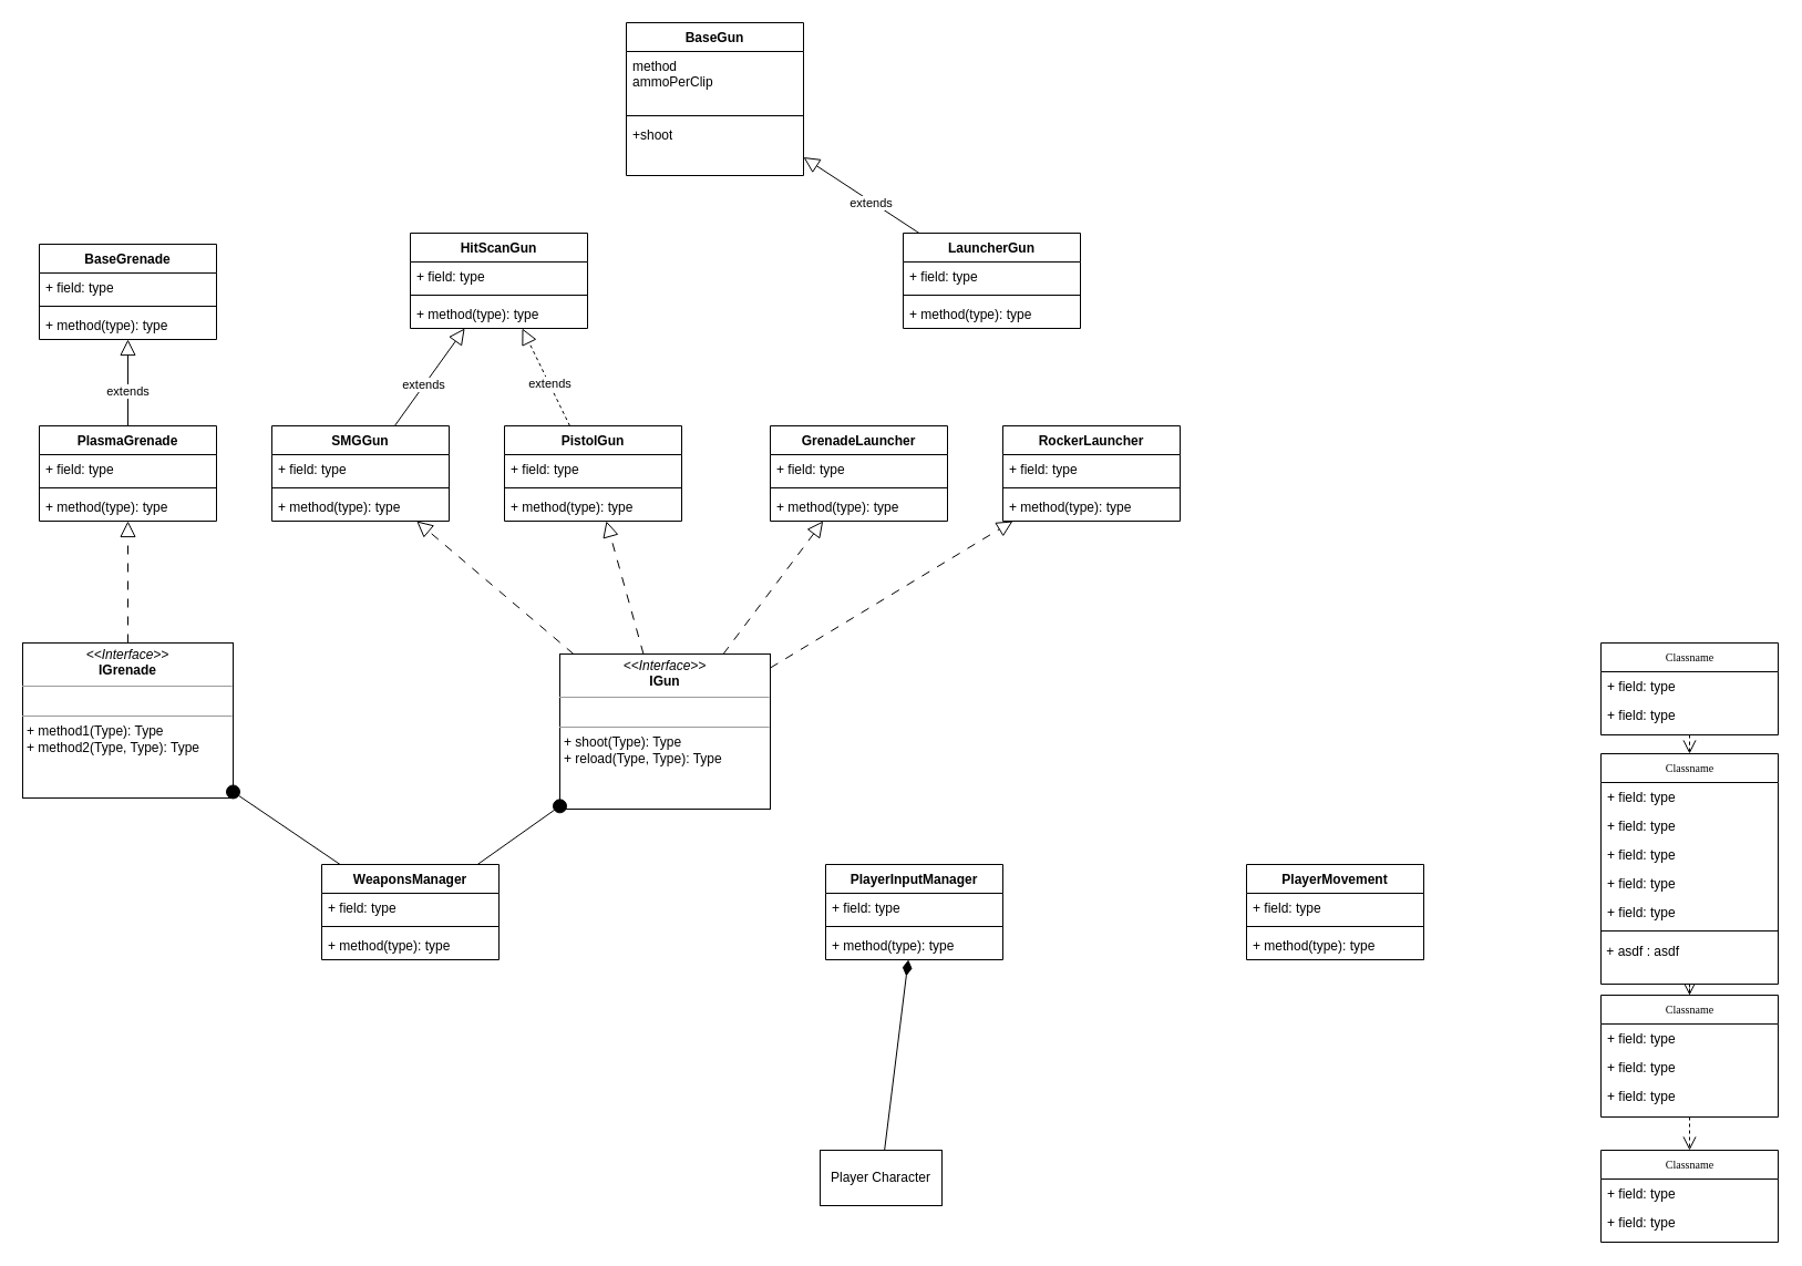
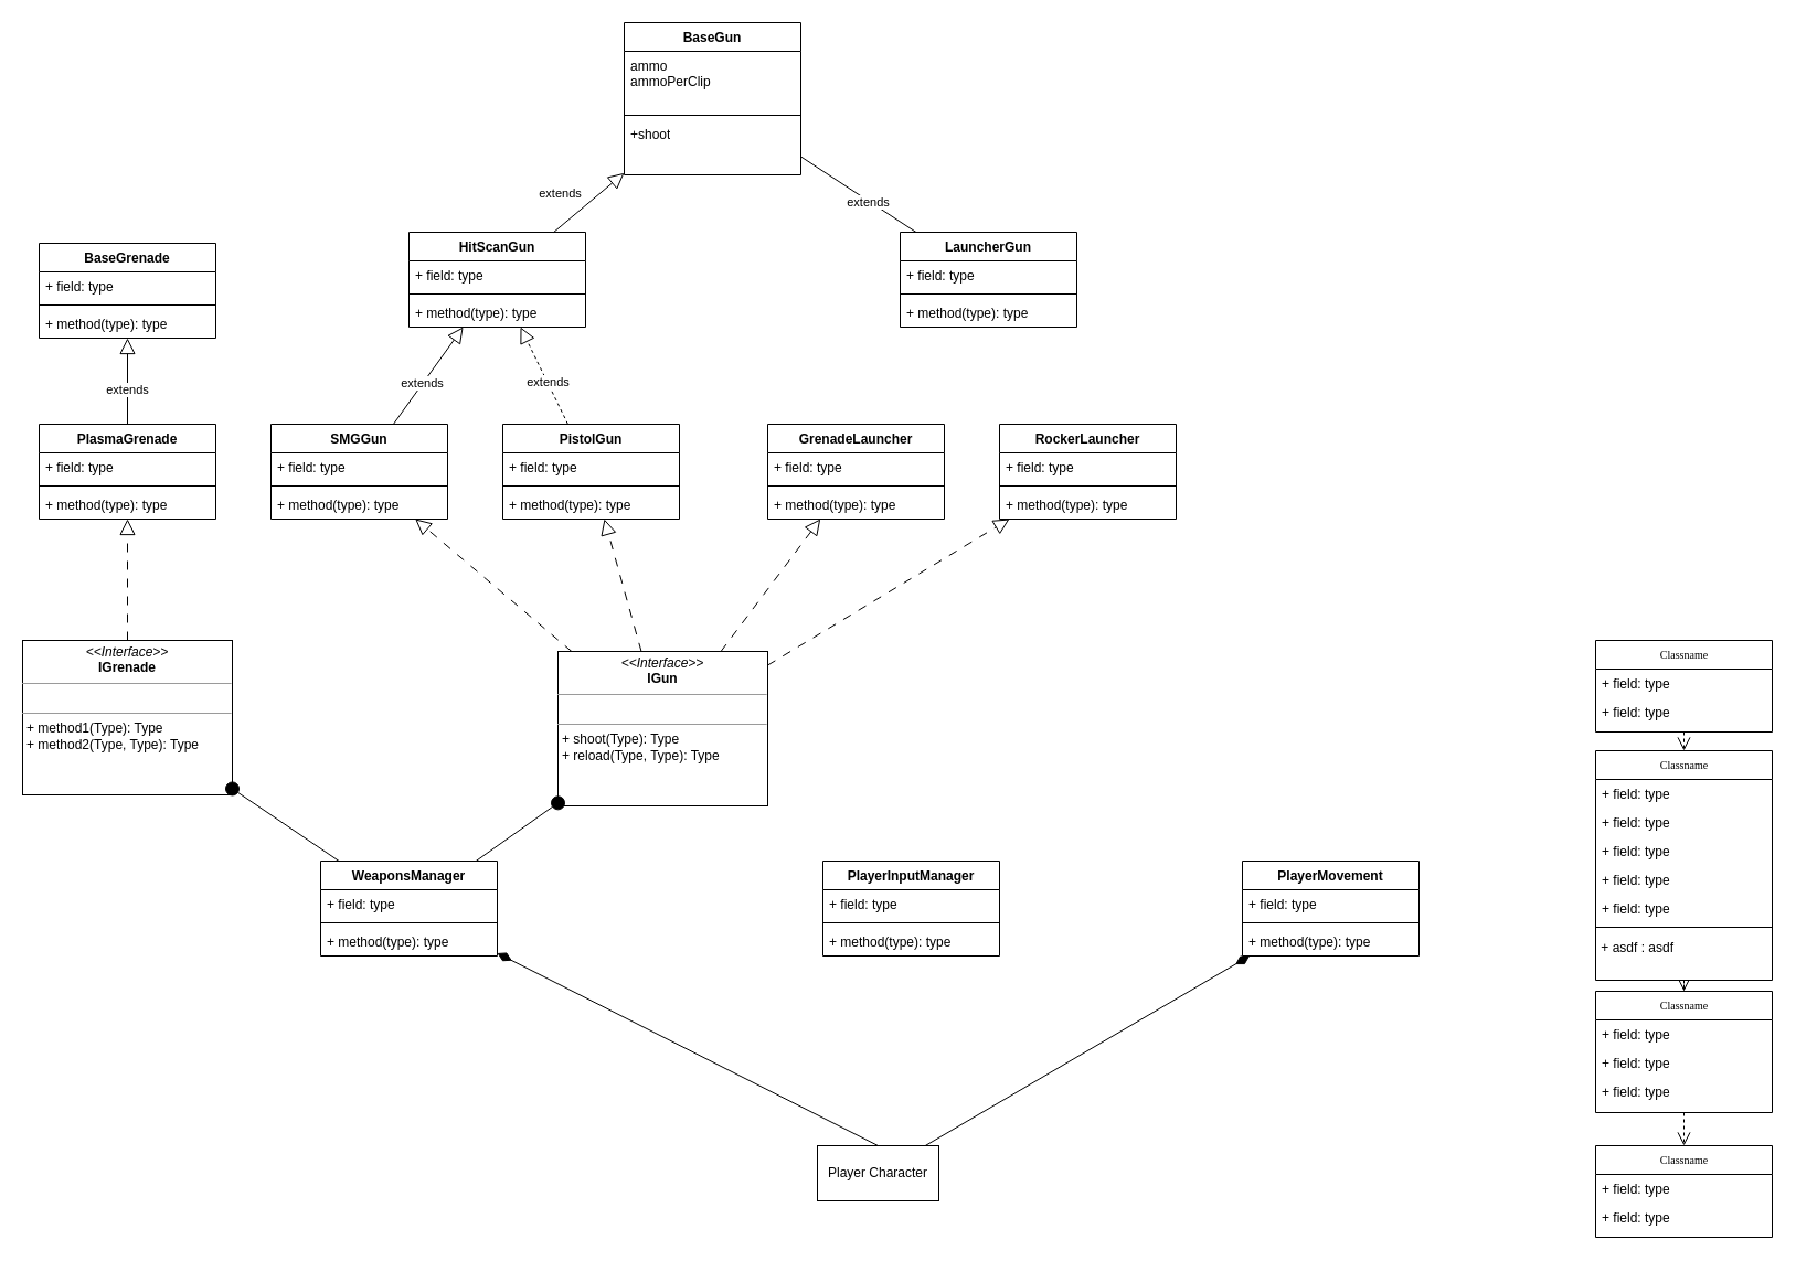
- <mxCell id="67" value="&lt;div&gt;method&lt;/div&gt;&lt;div&gt;ammoPerClip&lt;/div&gt;" style="text;strokeColor=none;fillColor=none;align=left;verticalAlign=top;spacingLeft=4;spacingRight=4;overflow=hidden;rotatable=0;points=[[0,0.5],[1,0.5]];portConstraint=eastwest;whiteSpace=wrap;html=1;" vertex="1" parent="66"><mxGeometry y="26" width="160" height="54" as="geometry" /></mxCell>
+ <mxCell id="67" value="&lt;div&gt;ammo&lt;/div&gt;&lt;div&gt;ammoPerClip&lt;/div&gt;" style="text;strokeColor=none;fillColor=none;align=left;verticalAlign=top;spacingLeft=4;spacingRight=4;overflow=hidden;rotatable=0;points=[[0,0.5],[1,0.5]];portConstraint=eastwest;whiteSpace=wrap;html=1;" vertex="1" parent="66"><mxGeometry y="26" width="160" height="54" as="geometry" /></mxCell>
- <mxCell id="76" style="rounded=0;orthogonalLoop=1;jettySize=auto;html=1;endArrow=block;endFill=0;startSize=6;endSize=12;" edge="1" parent="1" source="72" target="66"><mxGeometry relative="1" as="geometry"><mxPoint x="484" y="240" as="sourcePoint" /><mxPoint x="556" y="176" as="targetPoint" /></mxGeometry></mxCell>
+ <mxCell id="76" style="rounded=0;orthogonalLoop=1;jettySize=auto;html=1;endArrow=none;endFill=0;startSize=6;endSize=12;" edge="1" parent="1" source="72" target="66"><mxGeometry relative="1" as="geometry"><mxPoint x="484" y="240" as="sourcePoint" /><mxPoint x="556" y="176" as="targetPoint" /></mxGeometry></mxCell>
+ <mxCell id="70" style="rounded=0;orthogonalLoop=1;jettySize=auto;html=1;endArrow=block;endFill=0;startSize=6;endSize=12;" edge="1" parent="1" source="60" target="66"><mxGeometry relative="1" as="geometry"><mxPoint x="225" y="248" as="sourcePoint" /><mxPoint x="269" y="180" as="targetPoint" /><Array as="points" /></mxGeometry></mxCell>
+ <mxCell id="71" value="extends" style="edgeLabel;html=1;align=center;verticalAlign=middle;resizable=0;points=[];" vertex="1" connectable="0" parent="70"><mxGeometry x="-0.172" y="1" relative="1" as="geometry"><mxPoint x="-21" y="-12" as="offset" /></mxGeometry></mxCell>
+ <mxCell id="23" style="rounded=0;orthogonalLoop=1;jettySize=auto;html=1;endArrow=diamondThin;endFill=1;startSize=6;endSize=12;exitX=0.5;exitY=0;exitDx=0;exitDy=0;" edge="1" parent="1" source="51" target="24"><mxGeometry relative="1" as="geometry" /></mxCell>
+ <mxCell id="57" style="rounded=0;orthogonalLoop=1;jettySize=auto;html=1;endArrow=diamondThin;endFill=1;startSize=6;endSize=12;" edge="1" parent="1" source="51" target="53"><mxGeometry relative="1" as="geometry"><mxPoint x="870" y="987" as="sourcePoint" /><mxPoint x="932" y="890" as="targetPoint" /></mxGeometry></mxCell>
- <mxCell id="52" style="rounded=0;orthogonalLoop=1;jettySize=auto;html=1;endArrow=diamondThin;endFill=1;startSize=6;endSize=12;" edge="1" parent="1" source="51" target="47"><mxGeometry relative="1" as="geometry"><mxPoint x="640" y="1050" as="sourcePoint" /><mxPoint x="620" y="883" as="targetPoint" /></mxGeometry></mxCell>
